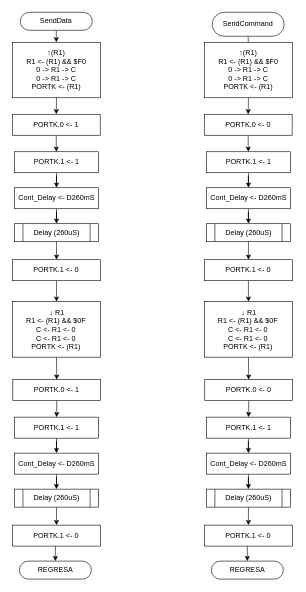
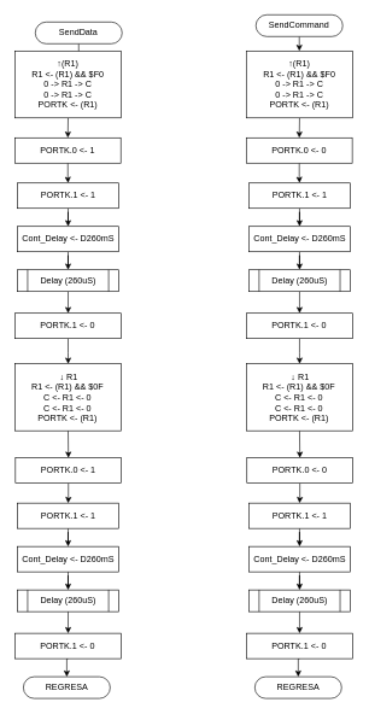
- <mxCell id="3" value="SendData" style="rounded=1;whiteSpace=wrap;html=1;fontSize=12;glass=0;strokeWidth=1;shadow=0;arcSize=50;" parent="1" vertex="1"><mxGeometry x="33.25" y="20" width="120" height="30" as="geometry" /></mxCell>
+ <mxCell id="3" value="SendData" style="rounded=1;whiteSpace=wrap;html=1;fontSize=12;glass=0;strokeWidth=1;shadow=0;arcSize=50;" parent="1" vertex="1"><mxGeometry x="48.25" y="30" width="120" height="30" as="geometry" /></mxCell>
- <mxCell id="30" value="SendCommand" style="rounded=1;whiteSpace=wrap;html=1;fontSize=12;glass=0;strokeWidth=1;shadow=0;arcSize=50;" vertex="1" parent="1"><mxGeometry x="353.25" y="20" width="120" height="40" as="geometry" /></mxCell>
+ <mxCell id="30" value="SendCommand" style="rounded=1;whiteSpace=wrap;html=1;fontSize=12;glass=0;strokeWidth=1;shadow=0;arcSize=50;" vertex="1" parent="1"><mxGeometry x="353.25" y="20" width="120" height="30" as="geometry" /></mxCell>
